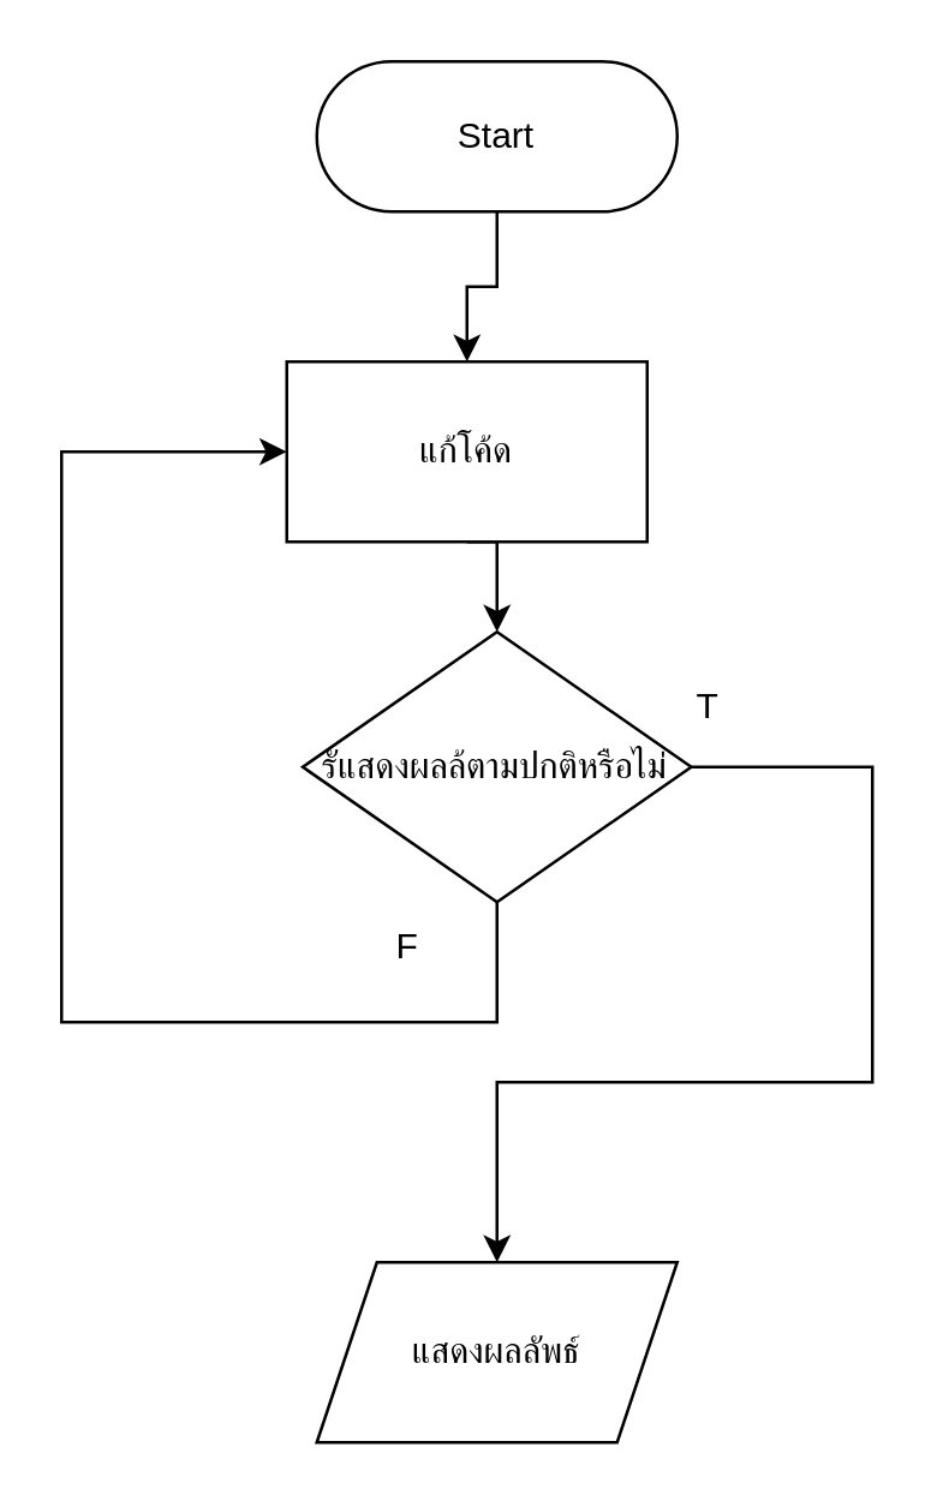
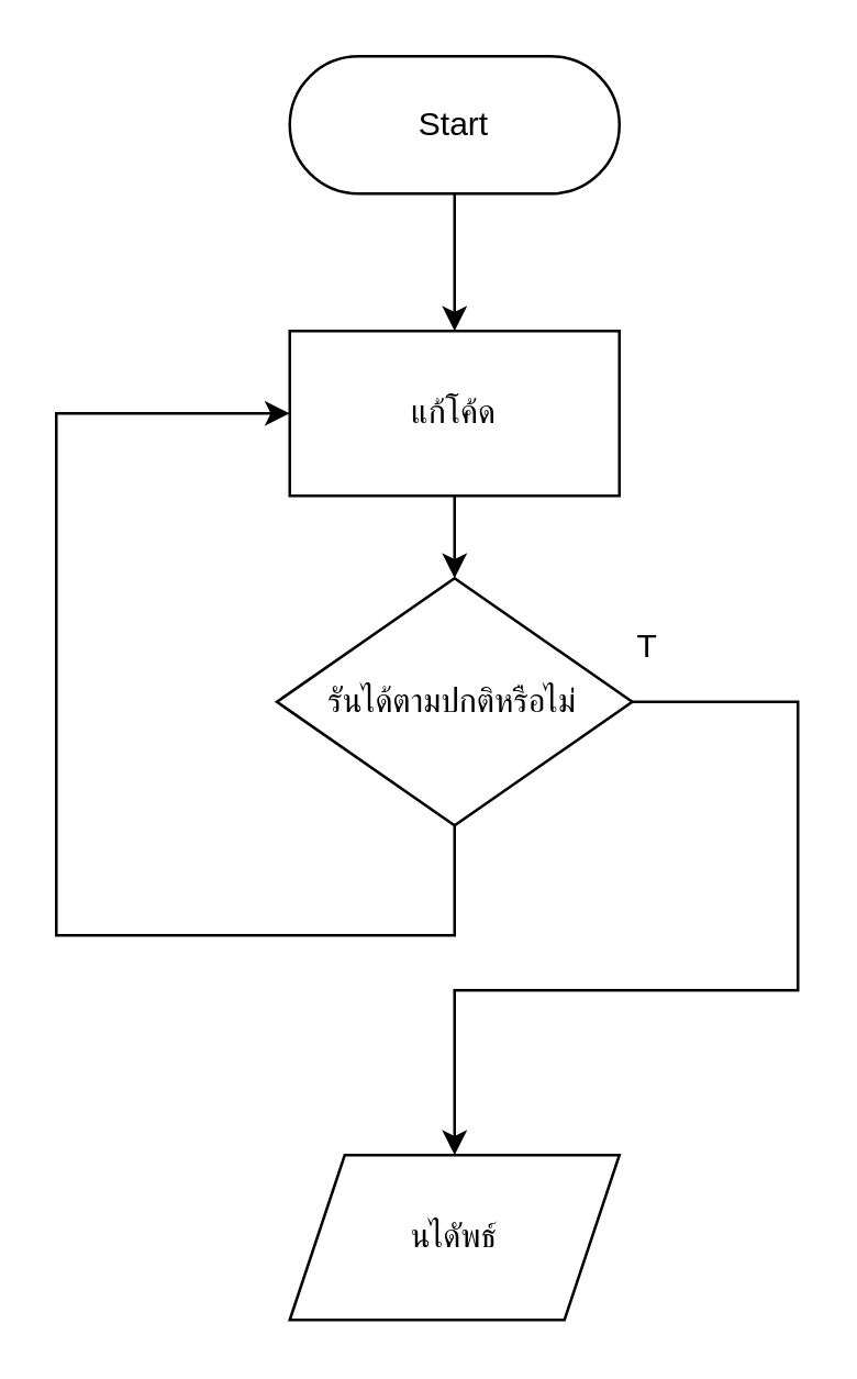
- <mxCell id="8" value="แก้โค้ด" style="rounded=0;whiteSpace=wrap;html=1;" vertex="1" parent="1"><mxGeometry x="95" y="120" width="120" height="60" as="geometry" /></mxCell>
+ <mxCell id="8" value="แก้โค้ด" style="rounded=0;whiteSpace=wrap;html=1;" vertex="1" parent="1"><mxGeometry x="105" y="120" width="120" height="60" as="geometry" /></mxCell>
- <mxCell id="6" value="รัแสดงผลล้ตามปกติหรือไม่" style="rhombus;whiteSpace=wrap;html=1;" vertex="1" parent="1"><mxGeometry x="100.31" y="210" width="129.38" height="90" as="geometry" /></mxCell>
+ <mxCell id="6" value="รันได้ตามปกติหรือไม่" style="rhombus;whiteSpace=wrap;html=1;" vertex="1" parent="1"><mxGeometry x="100.31" y="210" width="129.38" height="90" as="geometry" /></mxCell>
- <mxCell id="10" value="F" style="text;html=1;align=center;verticalAlign=middle;resizable=0;points=[];autosize=1;strokeColor=none;fillColor=none;" vertex="1" parent="1"><mxGeometry x="120" y="300" width="30" height="30" as="geometry" /></mxCell>
- <mxCell id="9" value="แสดงผลลัพธ์" style="shape=parallelogram;perimeter=parallelogramPerimeter;whiteSpace=wrap;html=1;fixedSize=1;" vertex="1" parent="1"><mxGeometry x="105" y="420" width="120" height="60" as="geometry" /></mxCell>
+ <mxCell id="9" value="นไดัพธ์" style="shape=parallelogram;perimeter=parallelogramPerimeter;whiteSpace=wrap;html=1;fixedSize=1;" vertex="1" parent="1"><mxGeometry x="105" y="420" width="120" height="60" as="geometry" /></mxCell>
